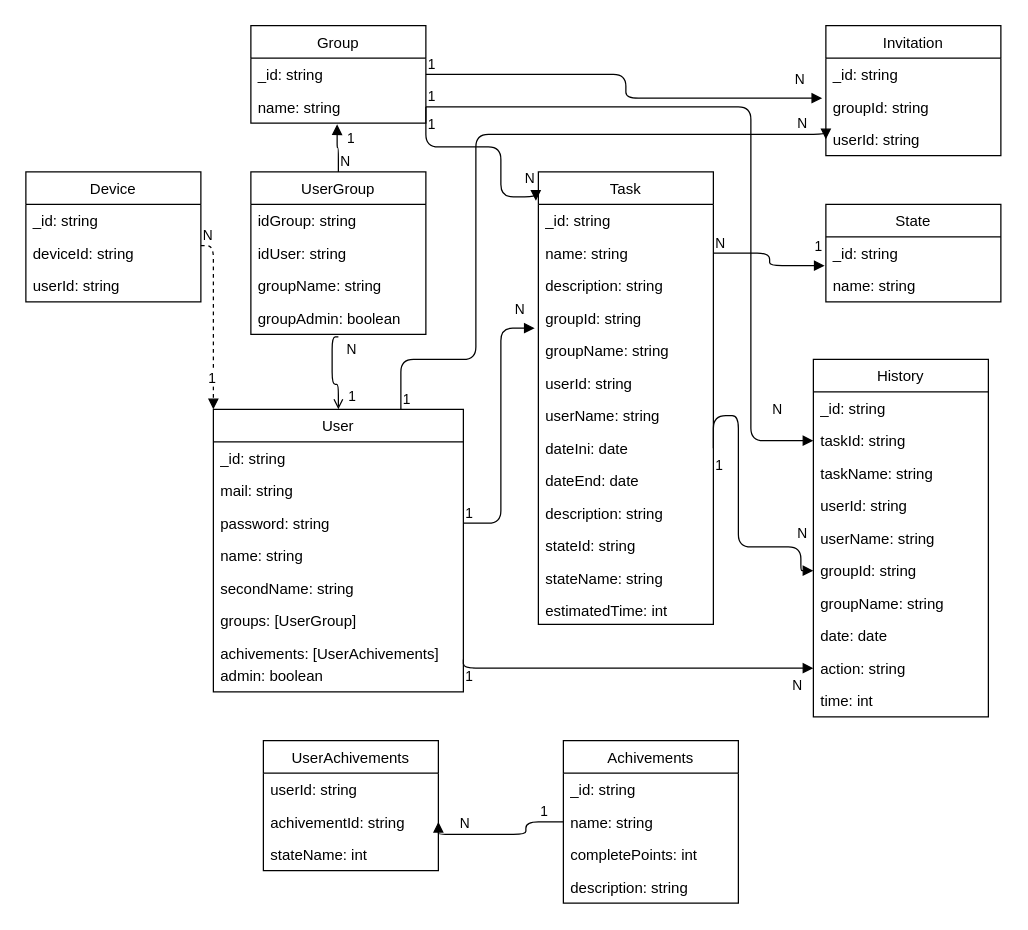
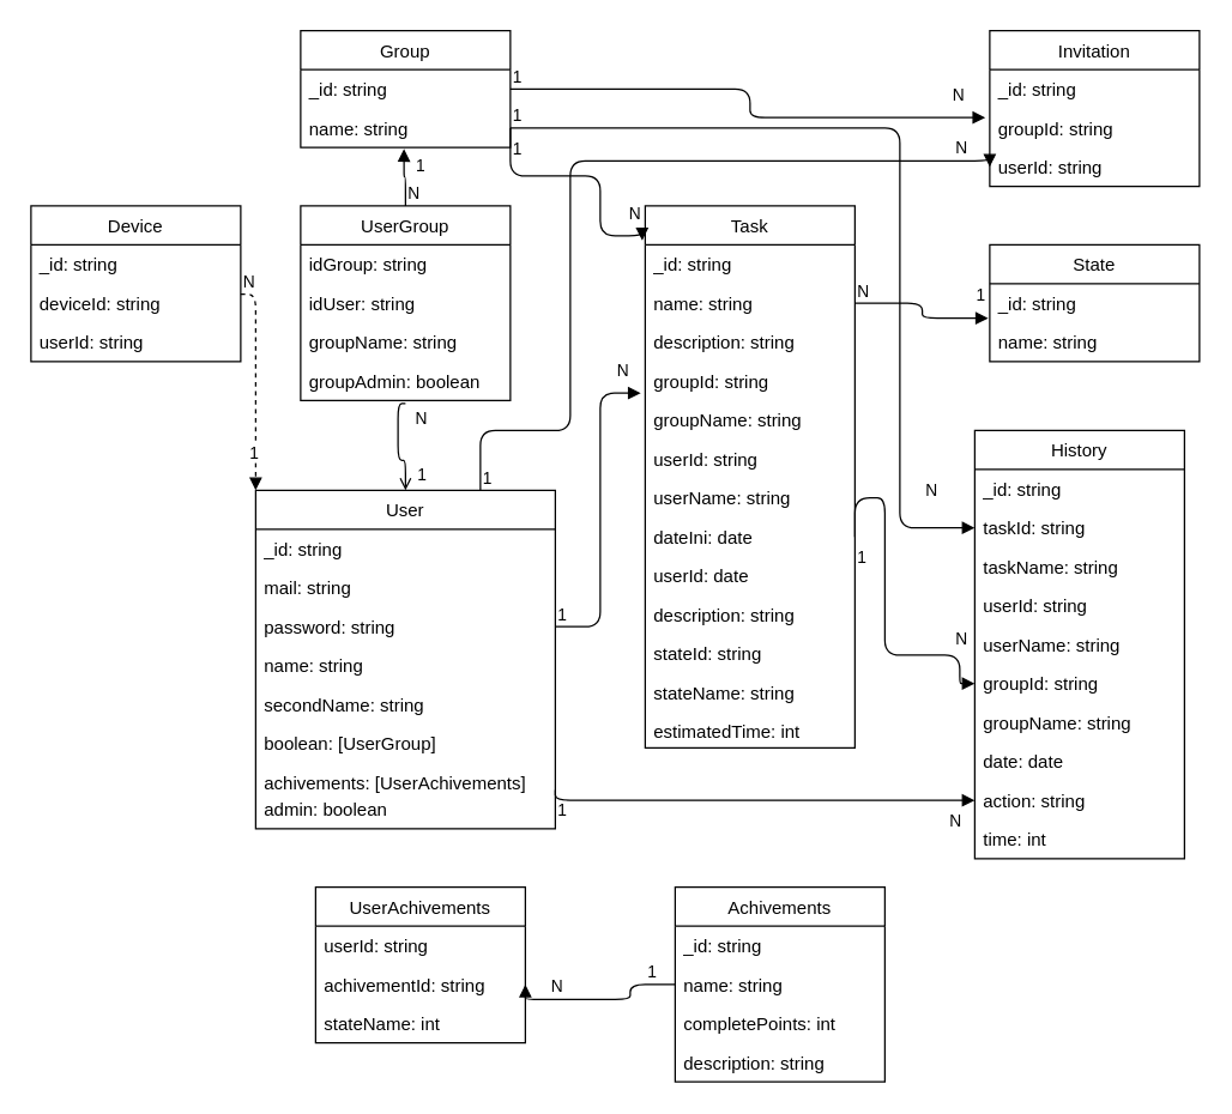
- <mxCell id="41" value="dateEnd: date" style="text;strokeColor=none;fillColor=none;align=left;verticalAlign=top;spacingLeft=4;spacingRight=4;overflow=hidden;rotatable=0;points=[[0,0.5],[1,0.5]];portConstraint=eastwest;" parent="32" vertex="1"><mxGeometry y="234" width="140" height="26" as="geometry" /></mxCell>
+ <mxCell id="41" value="userId: date" style="text;strokeColor=none;fillColor=none;align=left;verticalAlign=top;spacingLeft=4;spacingRight=4;overflow=hidden;rotatable=0;points=[[0,0.5],[1,0.5]];portConstraint=eastwest;" parent="32" vertex="1"><mxGeometry y="234" width="140" height="26" as="geometry" /></mxCell>
- <mxCell id="18" value="groups: [UserGroup]" style="text;strokeColor=none;fillColor=none;align=left;verticalAlign=top;spacingLeft=4;spacingRight=4;overflow=hidden;rotatable=0;points=[[0,0.5],[1,0.5]];portConstraint=eastwest;" parent="12" vertex="1"><mxGeometry y="156" width="200" height="26" as="geometry" /></mxCell>
+ <mxCell id="18" value="boolean: [UserGroup]" style="text;strokeColor=none;fillColor=none;align=left;verticalAlign=top;spacingLeft=4;spacingRight=4;overflow=hidden;rotatable=0;points=[[0,0.5],[1,0.5]];portConstraint=eastwest;" parent="12" vertex="1"><mxGeometry y="156" width="200" height="26" as="geometry" /></mxCell>
